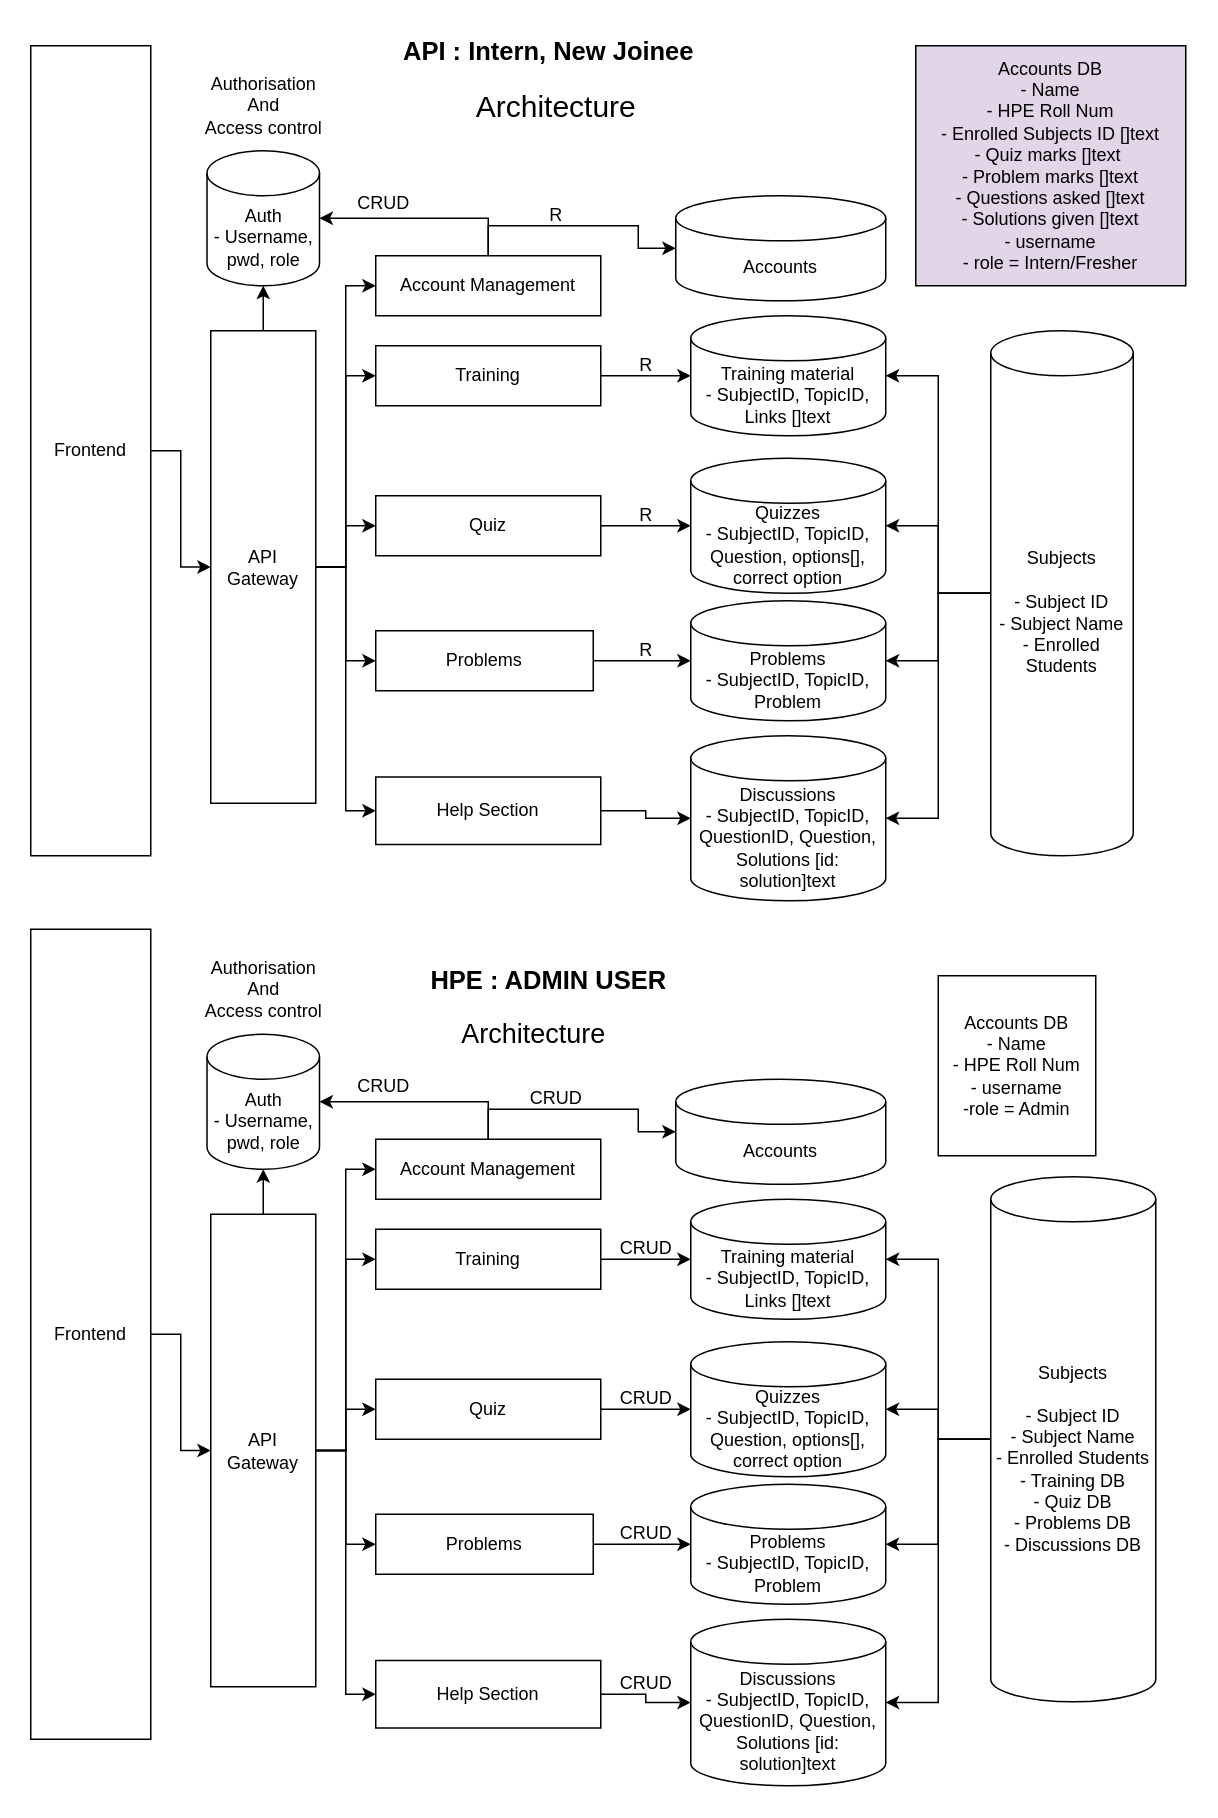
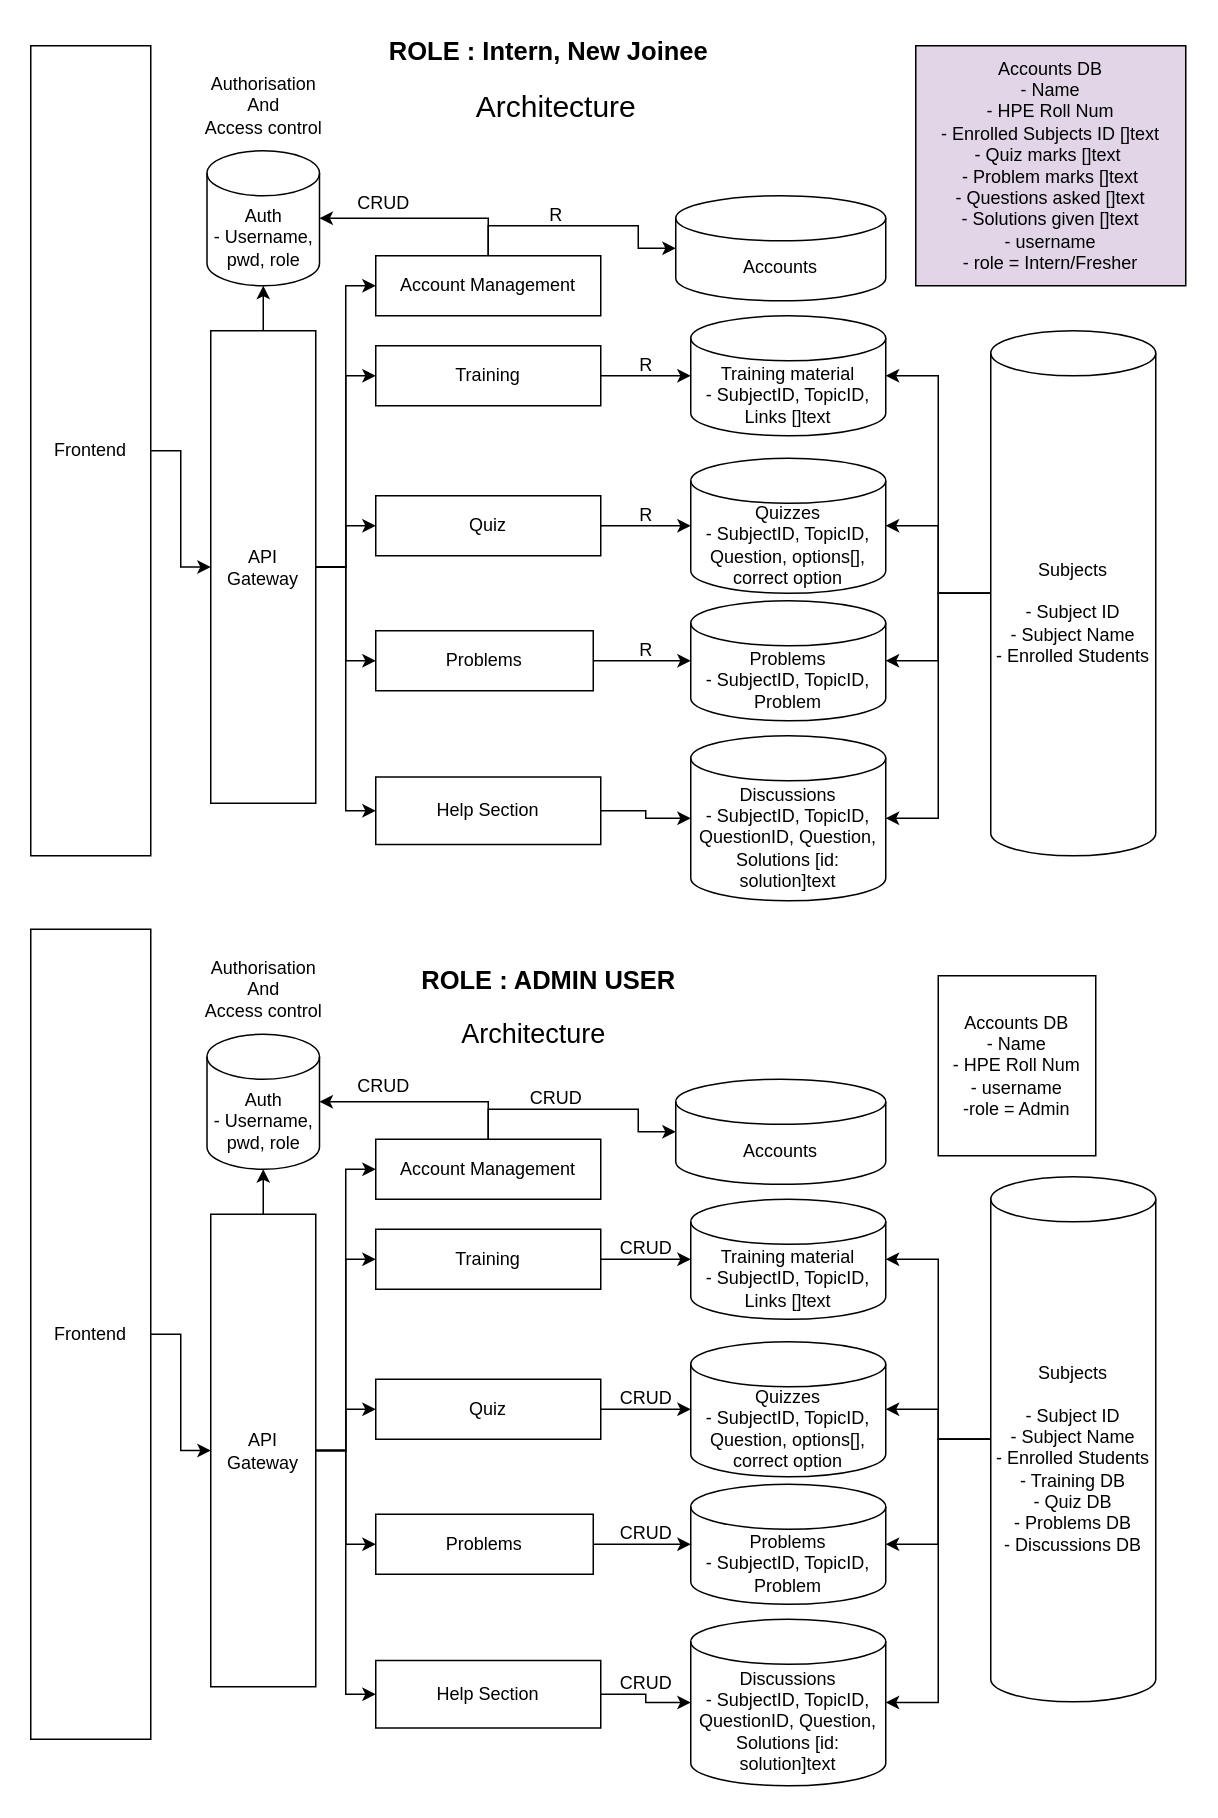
- <mxCell id="82" value="&lt;font size=&quot;1&quot; style=&quot;&quot;&gt;&lt;b style=&quot;font-size: 17px;&quot;&gt;API : Intern, New Joinee&lt;/b&gt;&lt;/font&gt;" style="text;html=1;align=center;verticalAlign=middle;resizable=0;points=[];autosize=1;strokeColor=none;fillColor=none;" parent="1" vertex="1"><mxGeometry x="245" y="20" width="240" height="30" as="geometry" /></mxCell>
+ <mxCell id="82" value="&lt;font size=&quot;1&quot; style=&quot;&quot;&gt;&lt;b style=&quot;font-size: 17px;&quot;&gt;ROLE : Intern, New Joinee&lt;/b&gt;&lt;/font&gt;" style="text;html=1;align=center;verticalAlign=middle;resizable=0;points=[];autosize=1;strokeColor=none;fillColor=none;" parent="1" vertex="1"><mxGeometry x="245" y="20" width="240" height="30" as="geometry" /></mxCell>
- <mxCell id="33" value="Subjects&lt;br&gt;&lt;br&gt;- Subject ID&lt;br&gt;- Subject Name&lt;br&gt;- Enrolled Students" style="shape=cylinder3;whiteSpace=wrap;html=1;boundedLbl=1;backgroundOutline=1;size=15;" parent="1" vertex="1"><mxGeometry x="660" y="220" width="95" height="350" as="geometry" /></mxCell>
+ <mxCell id="33" value="Subjects&lt;br&gt;&lt;br&gt;- Subject ID&lt;br&gt;- Subject Name&lt;br&gt;- Enrolled Students" style="shape=cylinder3;whiteSpace=wrap;html=1;boundedLbl=1;backgroundOutline=1;size=15;" parent="1" vertex="1"><mxGeometry x="660" y="220" width="110" height="350" as="geometry" /></mxCell>
- <mxCell id="81" value="&lt;font size=&quot;1&quot; style=&quot;&quot;&gt;&lt;b style=&quot;font-size: 17px;&quot;&gt;HPE : ADMIN USER&lt;/b&gt;&lt;/font&gt;" style="text;html=1;align=center;verticalAlign=middle;resizable=0;points=[];autosize=1;strokeColor=none;fillColor=none;" parent="1" vertex="1"><mxGeometry x="270" y="639" width="190" height="30" as="geometry" /></mxCell>
+ <mxCell id="81" value="&lt;font size=&quot;1&quot; style=&quot;&quot;&gt;&lt;b style=&quot;font-size: 17px;&quot;&gt;ROLE : ADMIN USER&lt;/b&gt;&lt;/font&gt;" style="text;html=1;align=center;verticalAlign=middle;resizable=0;points=[];autosize=1;strokeColor=none;fillColor=none;" parent="1" vertex="1"><mxGeometry x="270" y="639" width="190" height="30" as="geometry" /></mxCell>
